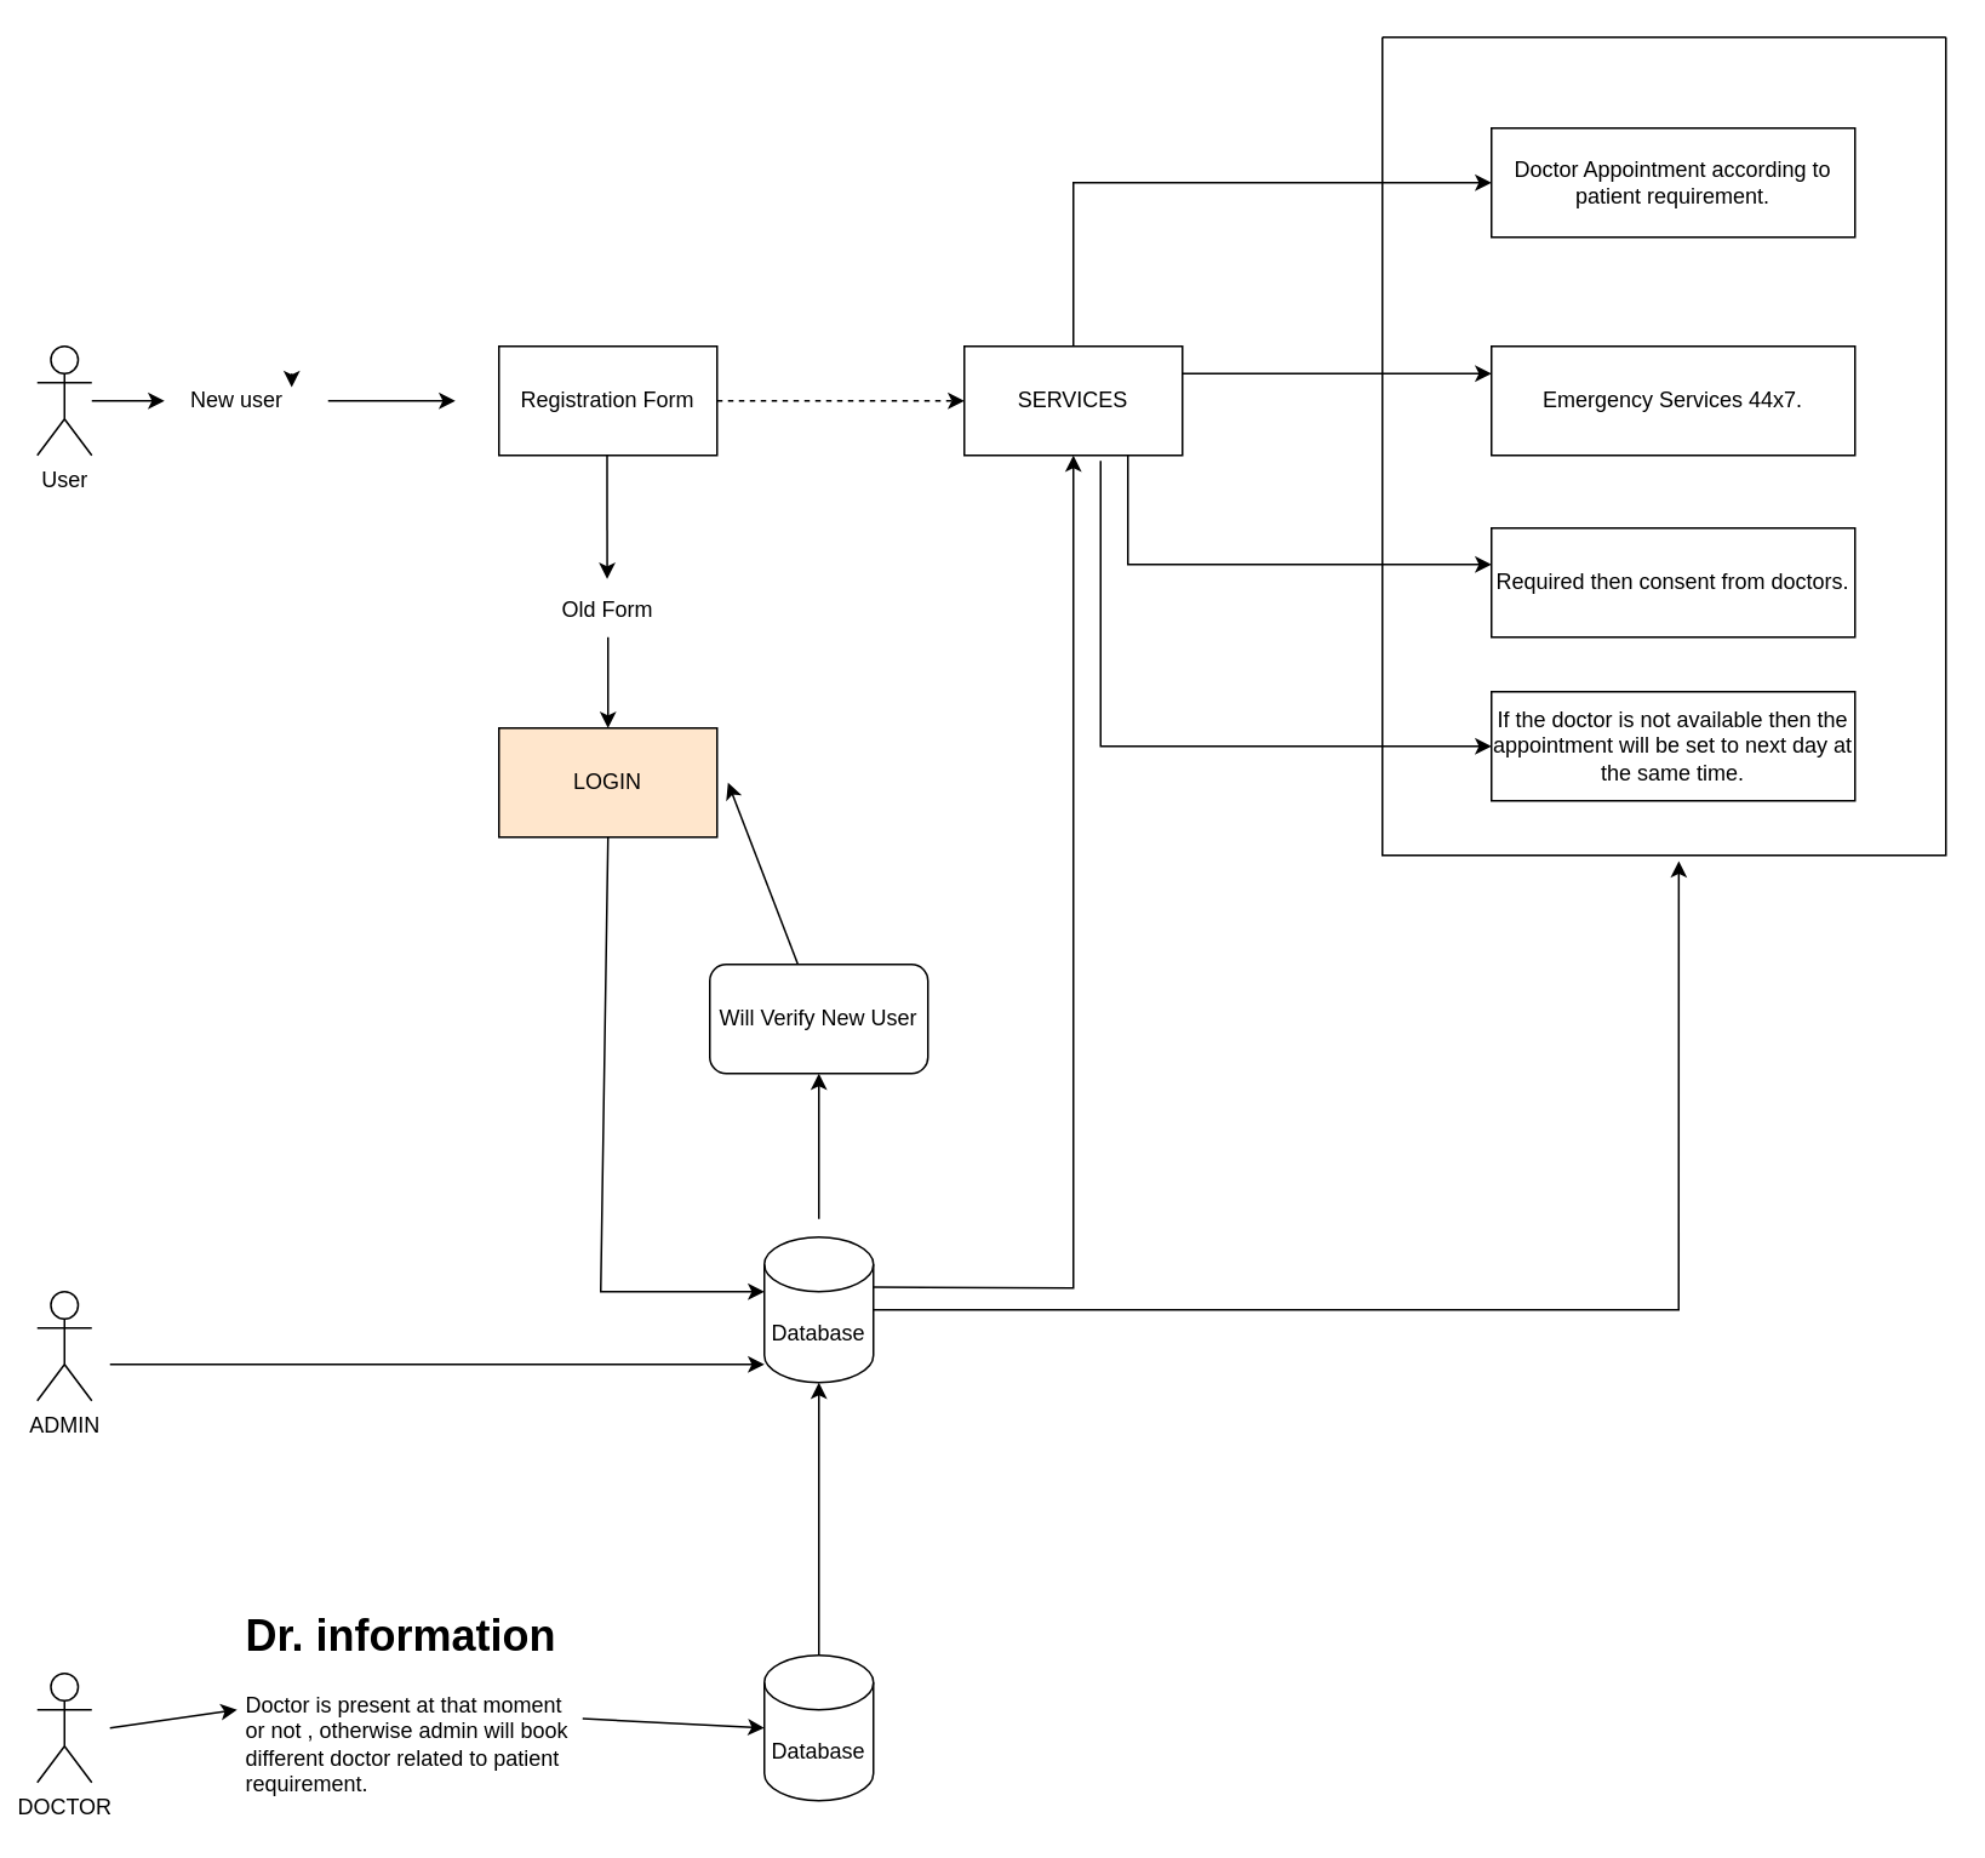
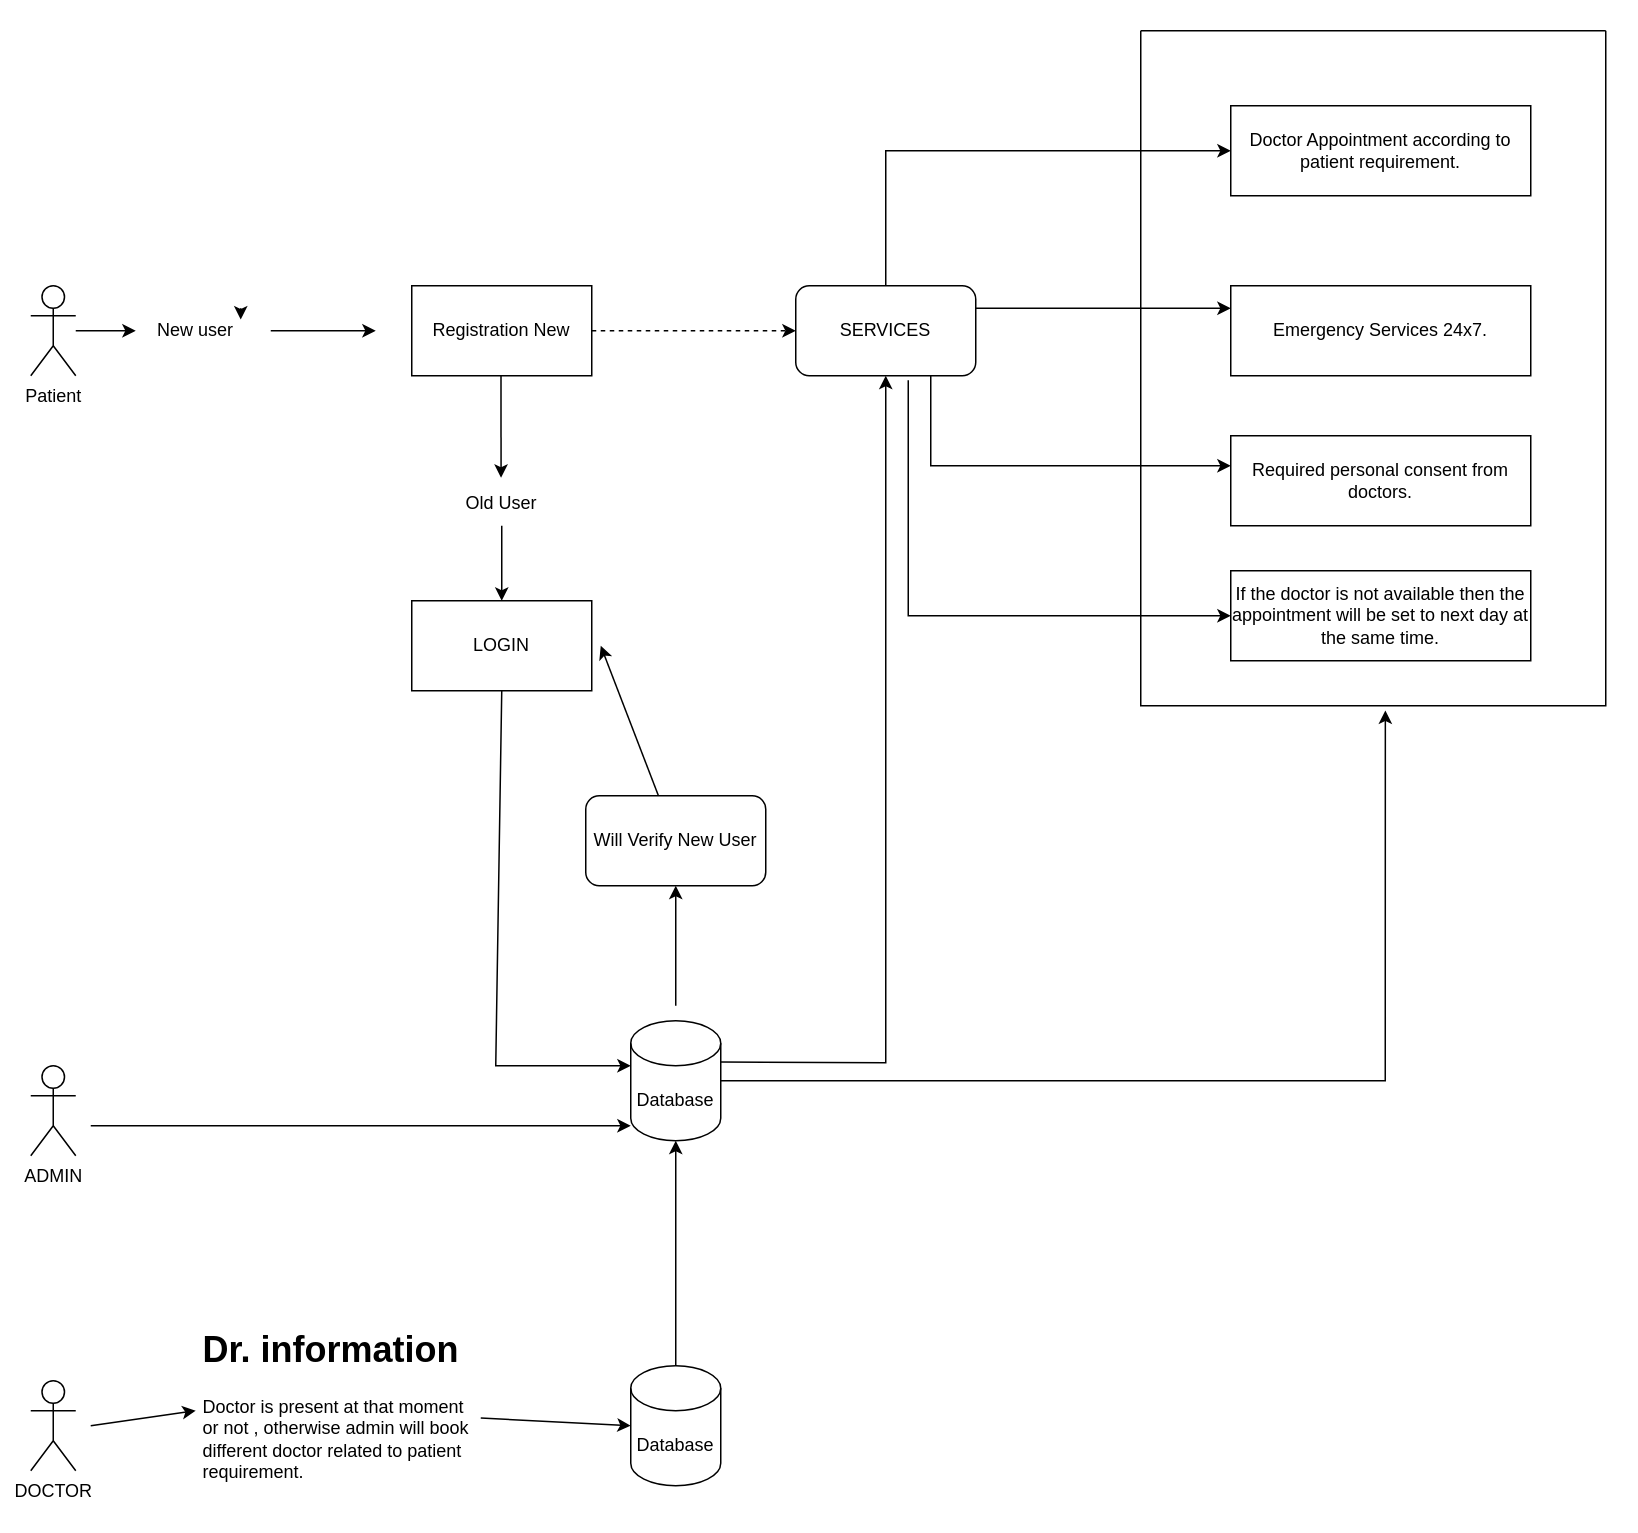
- <mxCell id="8" value="Registration Form" style="rounded=0;whiteSpace=wrap;html=1;" parent="1" vertex="1"><mxGeometry x="274" y="190" width="120" height="60" as="geometry" /></mxCell>
+ <mxCell id="8" value="Registration New" style="rounded=0;whiteSpace=wrap;html=1;" parent="1" vertex="1"><mxGeometry x="274" y="190" width="120" height="60" as="geometry" /></mxCell>
- <mxCell id="19" value="SERVICES" style="rounded=0;whiteSpace=wrap;html=1;" parent="1" vertex="1"><mxGeometry x="530" y="190" width="120" height="60" as="geometry" /></mxCell>
+ <mxCell id="19" value="SERVICES" style="whiteSpace=wrap;html=1;rounded=1;" parent="1" vertex="1"><mxGeometry x="530" y="190" width="120" height="60" as="geometry" /></mxCell>
- <mxCell id="29" value="Emergency Services 44x7." style="rounded=0;whiteSpace=wrap;html=1;" parent="1" vertex="1"><mxGeometry x="820" y="190" width="200" height="60" as="geometry" /></mxCell>
+ <mxCell id="29" value="Emergency Services 24x7." style="rounded=0;whiteSpace=wrap;html=1;" parent="1" vertex="1"><mxGeometry x="820" y="190" width="200" height="60" as="geometry" /></mxCell>
- <mxCell id="2" value="User&lt;br&gt;" style="shape=umlActor;verticalLabelPosition=bottom;verticalAlign=top;html=1;outlineConnect=0;" parent="1" vertex="1"><mxGeometry x="20" y="190" width="30" height="60" as="geometry" /></mxCell>
+ <mxCell id="2" value="Patient&lt;br&gt;" style="shape=umlActor;verticalLabelPosition=bottom;verticalAlign=top;html=1;outlineConnect=0;" parent="1" vertex="1"><mxGeometry x="20" y="190" width="30" height="60" as="geometry" /></mxCell>
- <mxCell id="31" value="Required then consent from doctors." style="rounded=0;whiteSpace=wrap;html=1;" parent="1" vertex="1"><mxGeometry x="820" y="290" width="200" height="60" as="geometry" /></mxCell>
+ <mxCell id="31" value="Required personal consent from doctors." style="rounded=0;whiteSpace=wrap;html=1;" parent="1" vertex="1"><mxGeometry x="820" y="290" width="200" height="60" as="geometry" /></mxCell>
- <mxCell id="10" value="Old Form" style="text;html=1;strokeColor=none;fillColor=none;align=center;verticalAlign=middle;whiteSpace=wrap;rounded=0;" parent="1" vertex="1"><mxGeometry x="304" y="320" width="60" height="30" as="geometry" /></mxCell>
+ <mxCell id="10" value="Old User" style="text;html=1;strokeColor=none;fillColor=none;align=center;verticalAlign=middle;whiteSpace=wrap;rounded=0;" parent="1" vertex="1"><mxGeometry x="304" y="320" width="60" height="30" as="geometry" /></mxCell>
- <mxCell id="12" value="LOGIN" style="rounded=0;whiteSpace=wrap;html=1;fillColor=#ffe6cc;" parent="1" vertex="1"><mxGeometry x="274" y="400" width="120" height="60" as="geometry" /></mxCell>
+ <mxCell id="12" value="LOGIN" style="rounded=0;whiteSpace=wrap;html=1;" parent="1" vertex="1"><mxGeometry x="274" y="400" width="120" height="60" as="geometry" /></mxCell>
